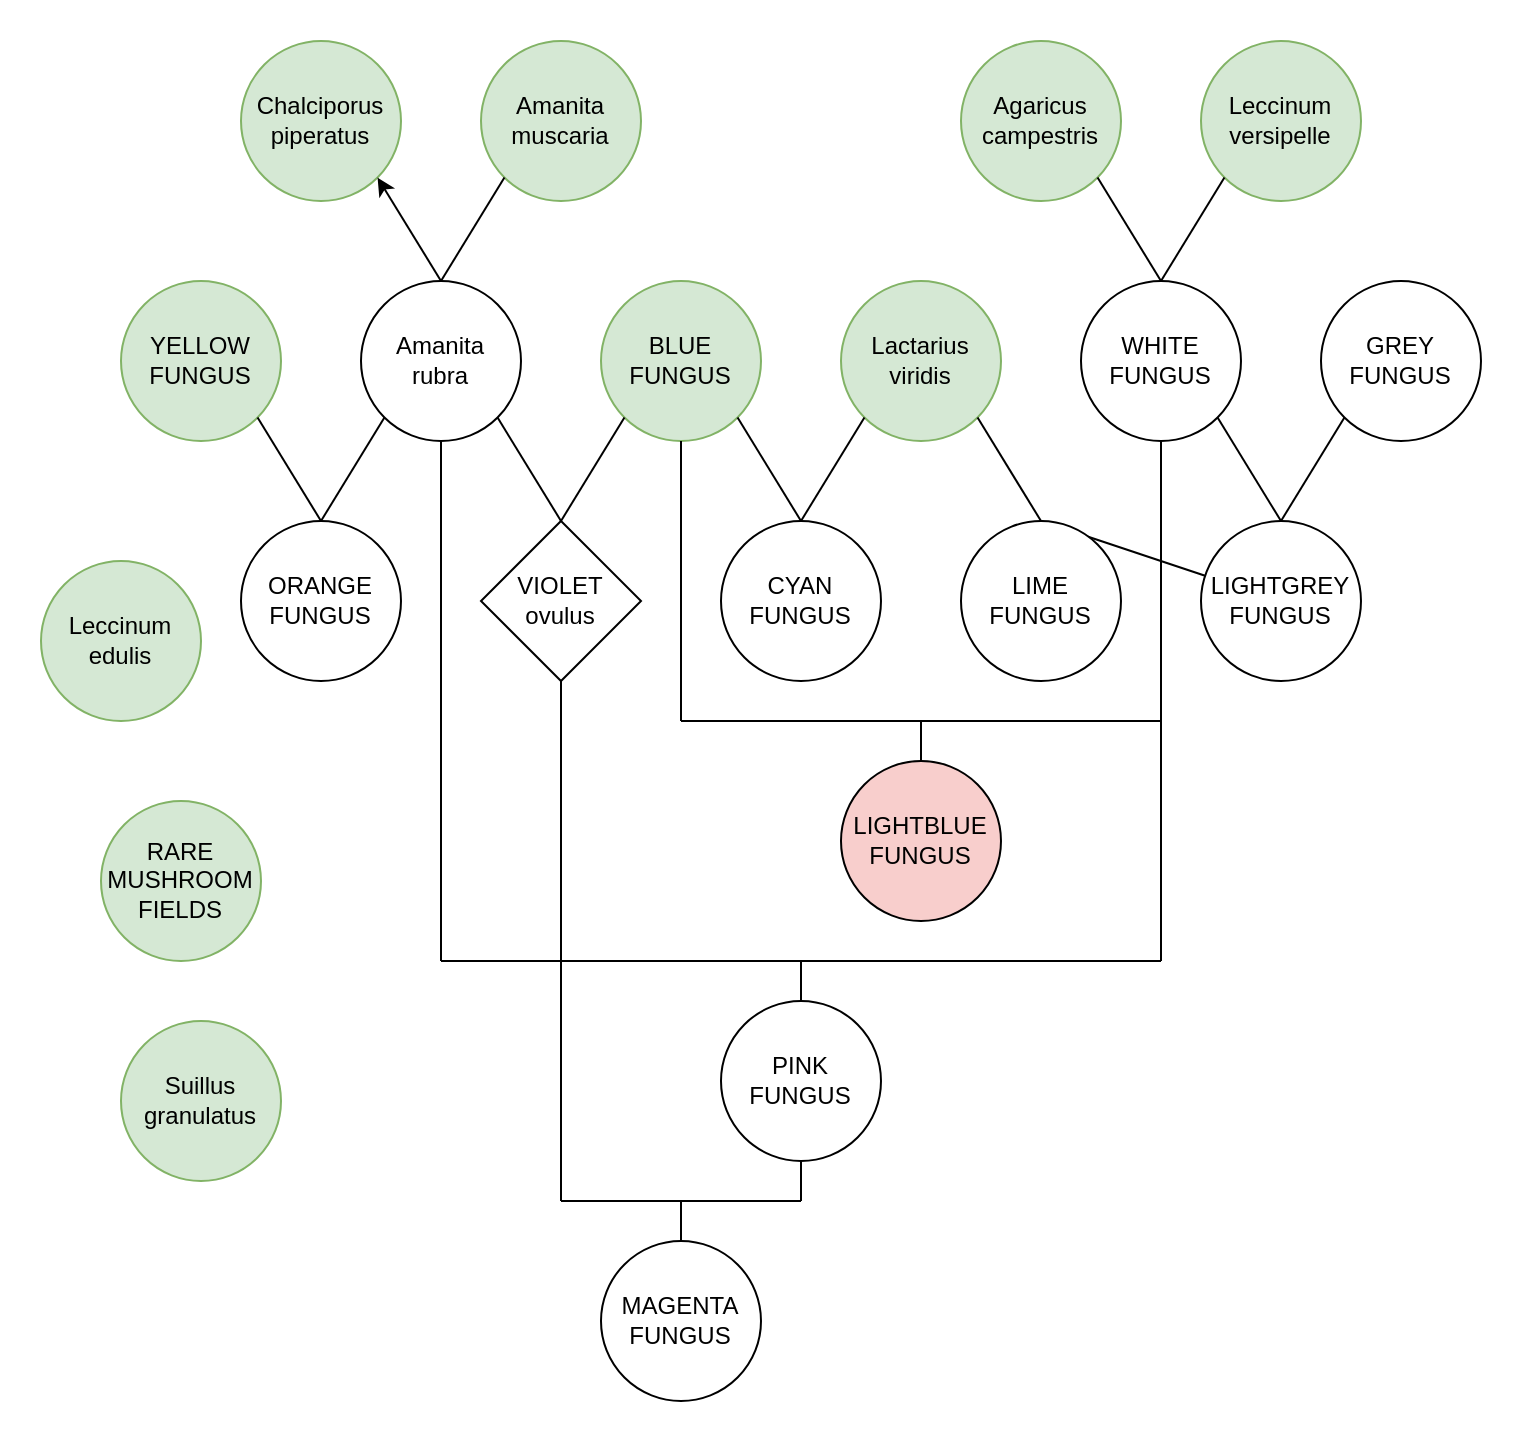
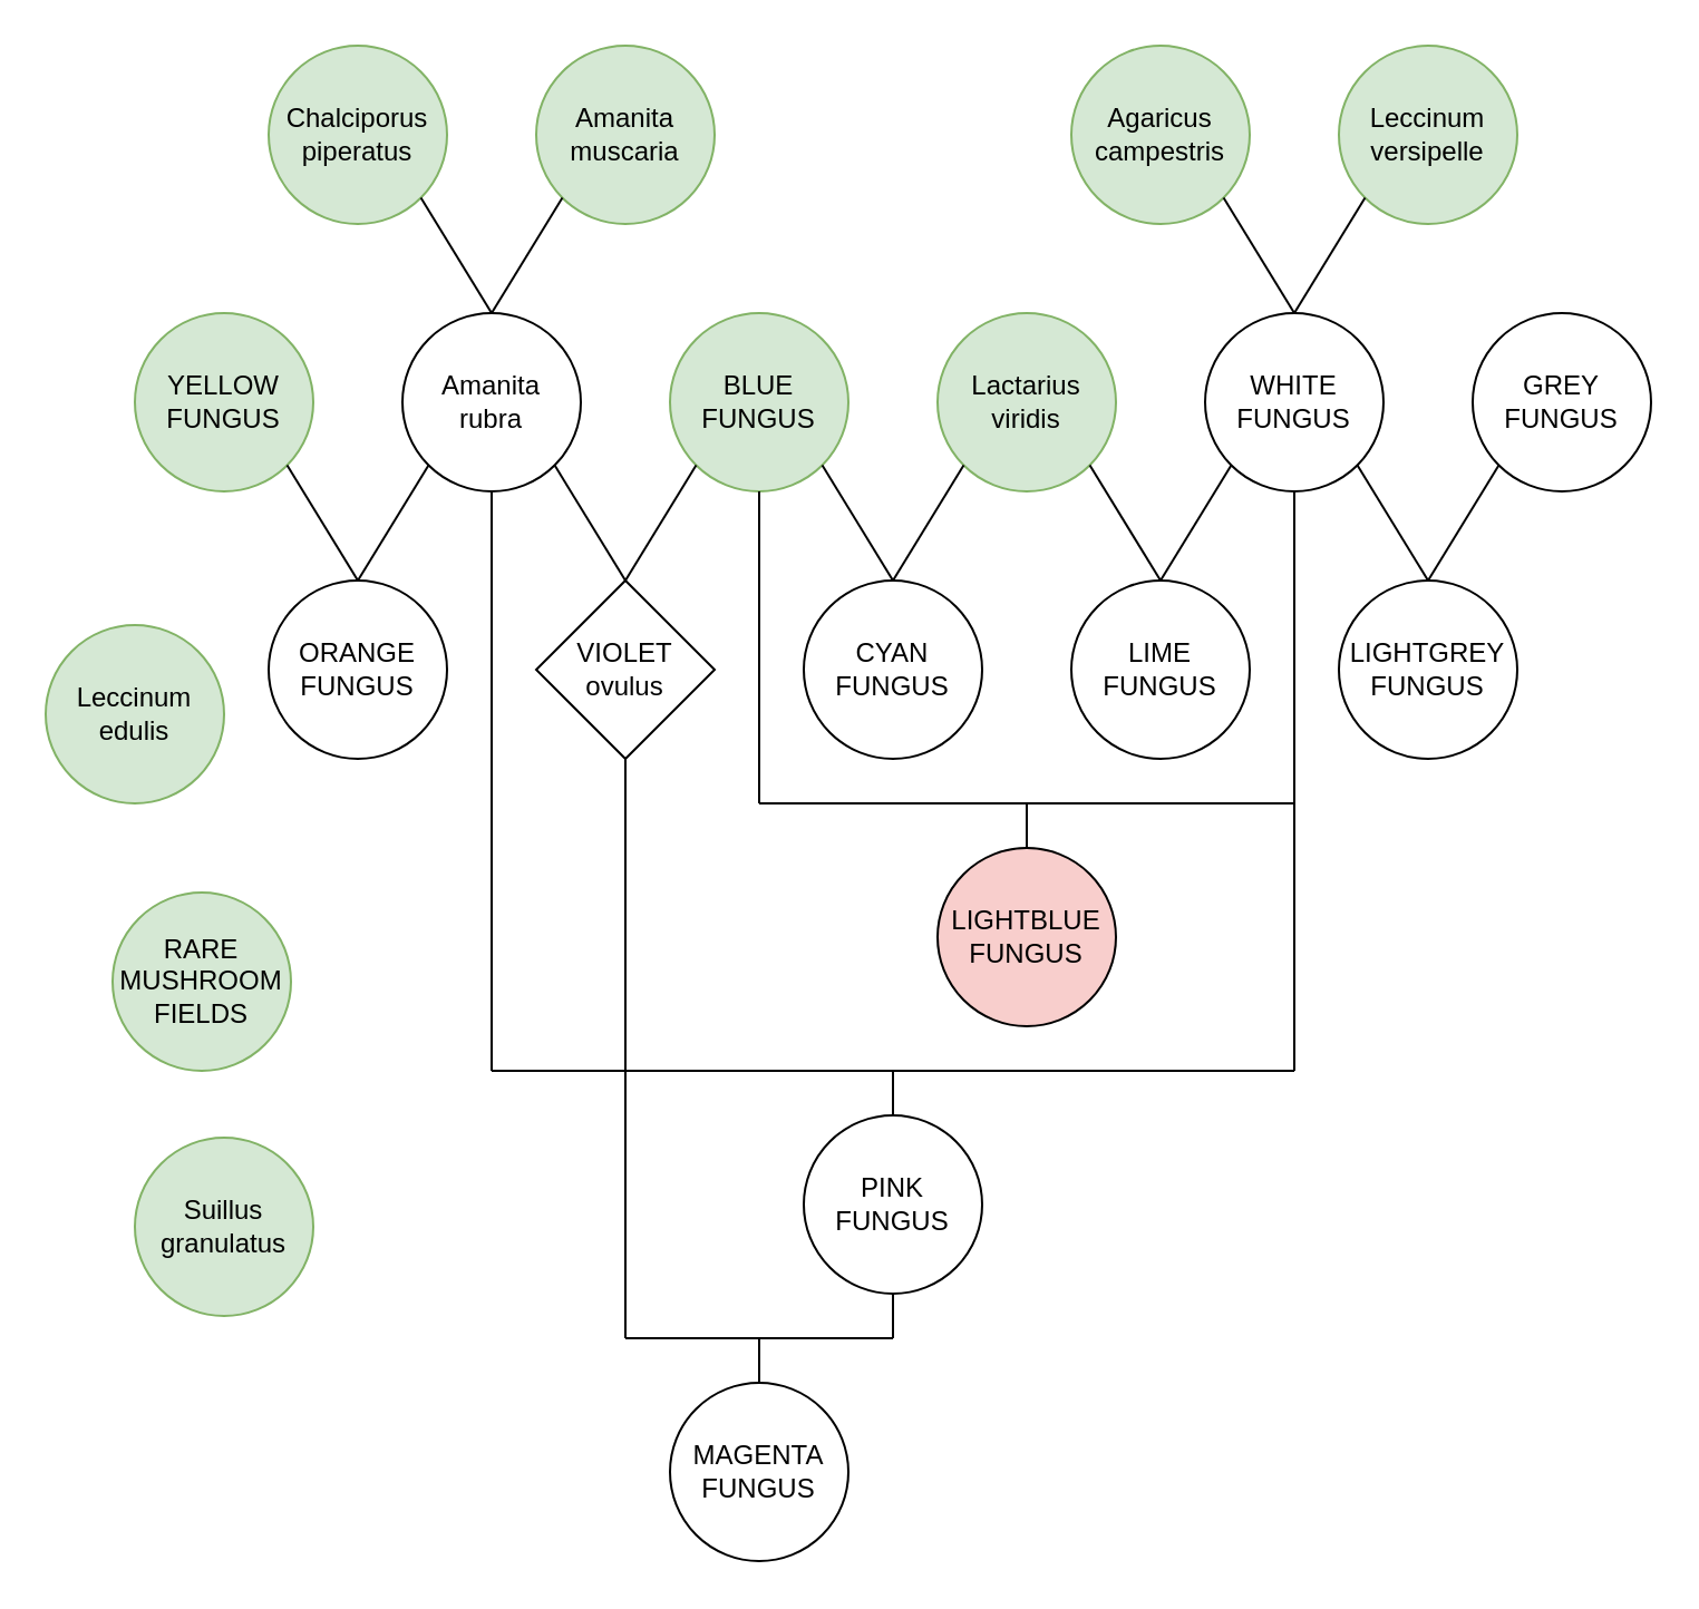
- <mxCell id="6" value="" style="endArrow=classic;html=1;rounded=0;entryX=1;entryY=1;entryDx=0;entryDy=0;exitX=0.5;exitY=0;exitDx=0;exitDy=0;" edge="1" parent="1" source="4" target="3"><mxGeometry width="50" height="50" relative="1" as="geometry"><mxPoint x="140" y="140" as="sourcePoint" /><mxPoint x="180" y="170" as="targetPoint" /></mxGeometry></mxCell>
+ <mxCell id="6" value="" style="endArrow=none;html=1;rounded=0;entryX=1;entryY=1;entryDx=0;entryDy=0;exitX=0.5;exitY=0;exitDx=0;exitDy=0;" edge="1" parent="1" source="4" target="3"><mxGeometry width="50" height="50" relative="1" as="geometry"><mxPoint x="140" y="140" as="sourcePoint" /><mxPoint x="180" y="170" as="targetPoint" /></mxGeometry></mxCell>
- <mxCell id="24" value="" style="endArrow=none;html=1;rounded=0;exitX=0.5;exitY=0;exitDx=0;exitDy=0;" edge="1" parent="1" source="26" target="41"><mxGeometry width="50" height="50" relative="1" as="geometry"><mxPoint x="600" y="210" as="sourcePoint" /><mxPoint x="650" y="160" as="targetPoint" /></mxGeometry></mxCell>
+ <mxCell id="24" value="" style="endArrow=none;html=1;rounded=0;entryX=0;entryY=1;entryDx=0;entryDy=0;exitX=0.5;exitY=0;exitDx=0;exitDy=0;" edge="1" parent="1" source="26" target="23"><mxGeometry width="50" height="50" relative="1" as="geometry"><mxPoint x="600" y="210" as="sourcePoint" /><mxPoint x="650" y="160" as="targetPoint" /></mxGeometry></mxCell>
